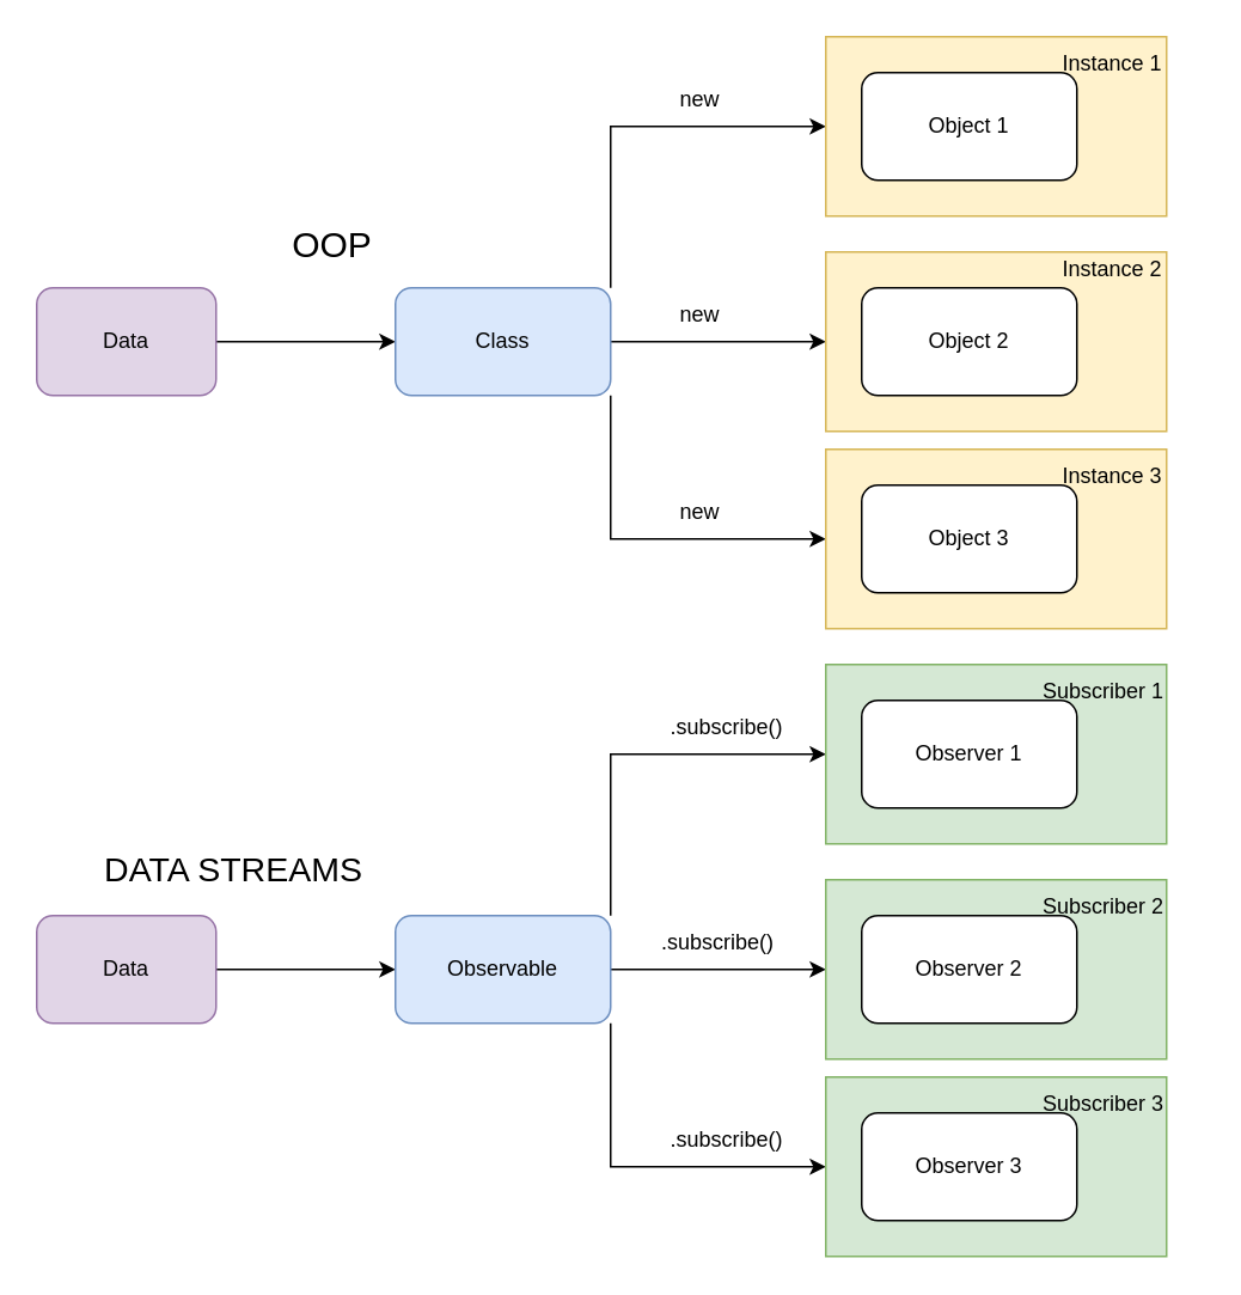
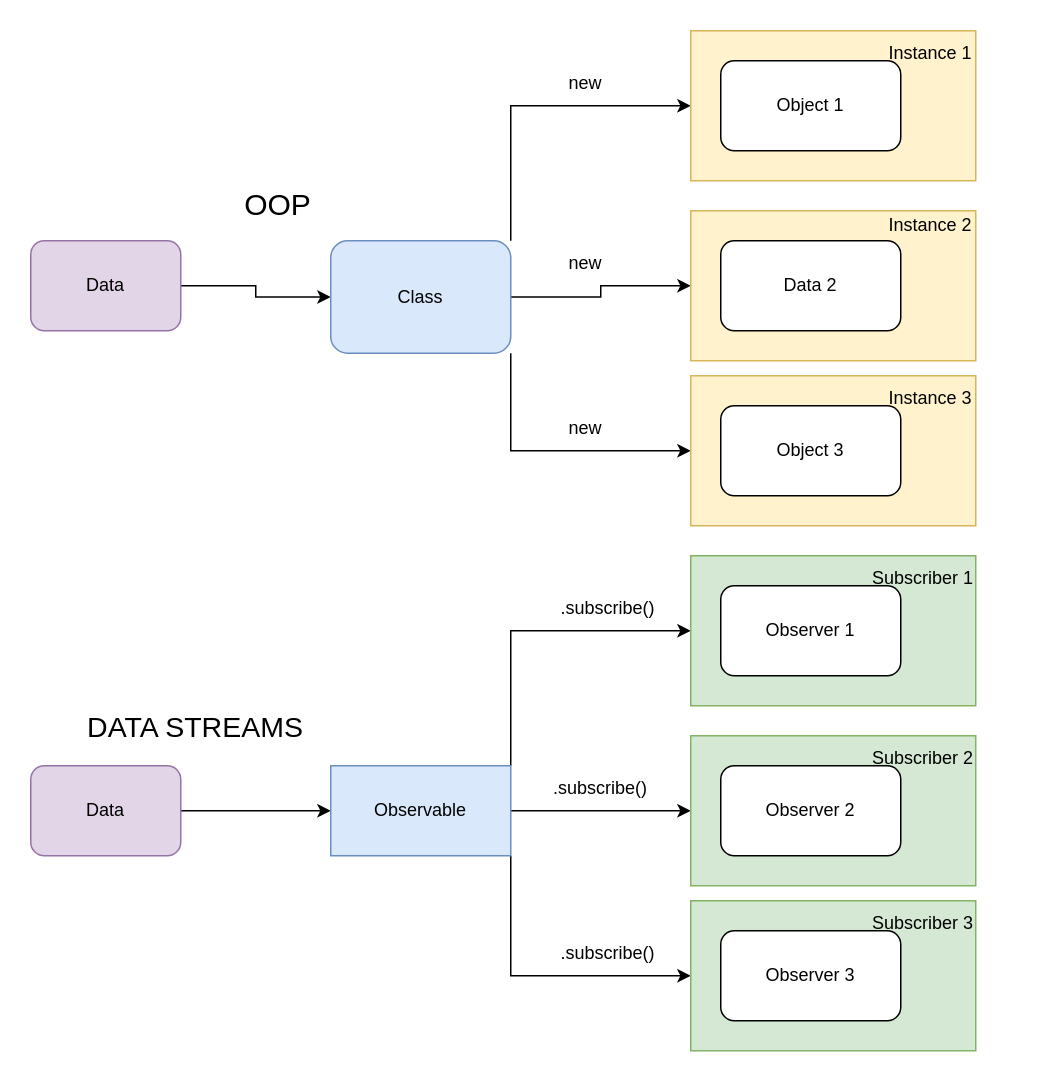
- <mxCell id="10" value="Class" style="rounded=1;whiteSpace=wrap;html=1;fillColor=#dae8fc;strokeColor=#6c8ebf;" vertex="1" parent="1"><mxGeometry x="220" y="160" width="120" height="60" as="geometry" /></mxCell>
+ <mxCell id="10" value="Class" style="rounded=1;whiteSpace=wrap;html=1;fillColor=#dae8fc;strokeColor=#6c8ebf;" vertex="1" parent="1"><mxGeometry x="220" y="160" width="120" height="75" as="geometry" /></mxCell>
- <mxCell id="13" value="Object 2" style="rounded=1;whiteSpace=wrap;html=1;" vertex="1" parent="1"><mxGeometry x="480" y="160" width="120" height="60" as="geometry" /></mxCell>
+ <mxCell id="13" value="Data 2" style="rounded=1;whiteSpace=wrap;html=1;" vertex="1" parent="1"><mxGeometry x="480" y="160" width="120" height="60" as="geometry" /></mxCell>
- <mxCell id="26" value="Observable" style="rounded=1;whiteSpace=wrap;html=1;fillColor=#dae8fc;strokeColor=#6c8ebf;" vertex="1" parent="1"><mxGeometry x="220" y="510" width="120" height="60" as="geometry" /></mxCell>
+ <mxCell id="26" value="Observable" style="whiteSpace=wrap;html=1;fillColor=#dae8fc;strokeColor=#6c8ebf;rounded=0;" vertex="1" parent="1"><mxGeometry x="220" y="510" width="120" height="60" as="geometry" /></mxCell>
